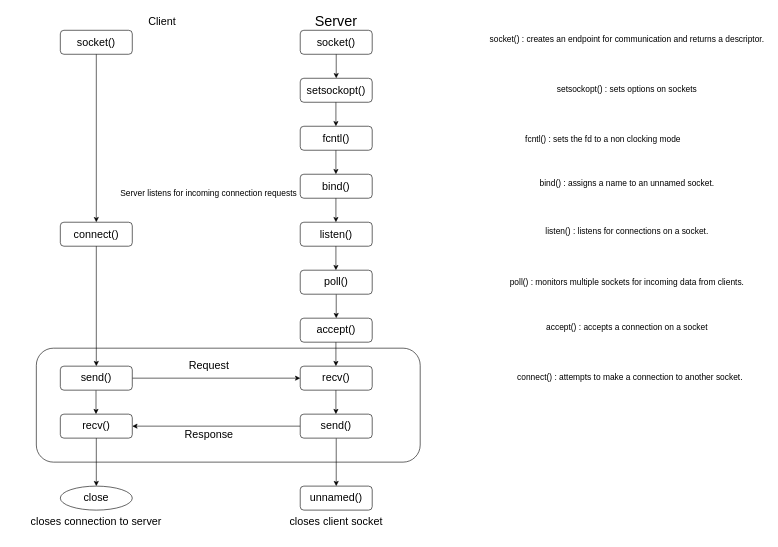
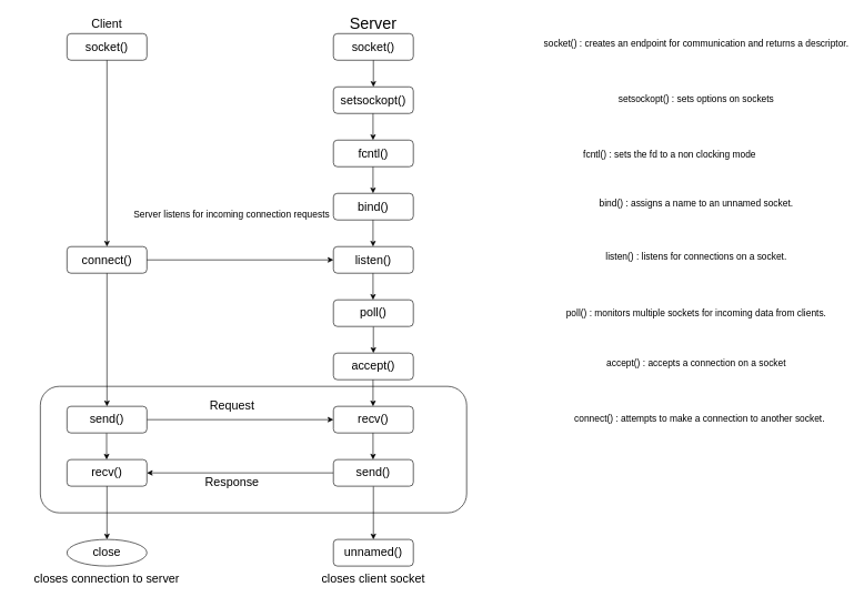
- <mxCell id="8" value="Client" style="text;strokeColor=none;align=center;fillColor=none;html=1;verticalAlign=middle;whiteSpace=wrap;rounded=1;fontSize=18;" parent="1" vertex="1"><mxGeometry x="240" y="20" width="60" height="30" as="geometry" /></mxCell>
+ <mxCell id="8" value="Client" style="text;strokeColor=none;align=center;fillColor=none;html=1;verticalAlign=middle;whiteSpace=wrap;rounded=1;fontSize=18;" parent="1" vertex="1"><mxGeometry x="130" y="20" width="60" height="30" as="geometry" /></mxCell>
+ <mxCell id="33" value="" style="edgeStyle=none;orthogonalLoop=1;jettySize=auto;html=1;fontSize=18;entryX=0;entryY=0.5;entryDx=0;entryDy=0;exitX=1;exitY=0.5;exitDx=0;exitDy=0;" parent="1" target="42" edge="1" source="10"><mxGeometry width="80" relative="1" as="geometry"><mxPoint x="220" y="349.5" as="sourcePoint" /><mxPoint x="300" y="349.5" as="targetPoint" /><Array as="points" /></mxGeometry></mxCell>
